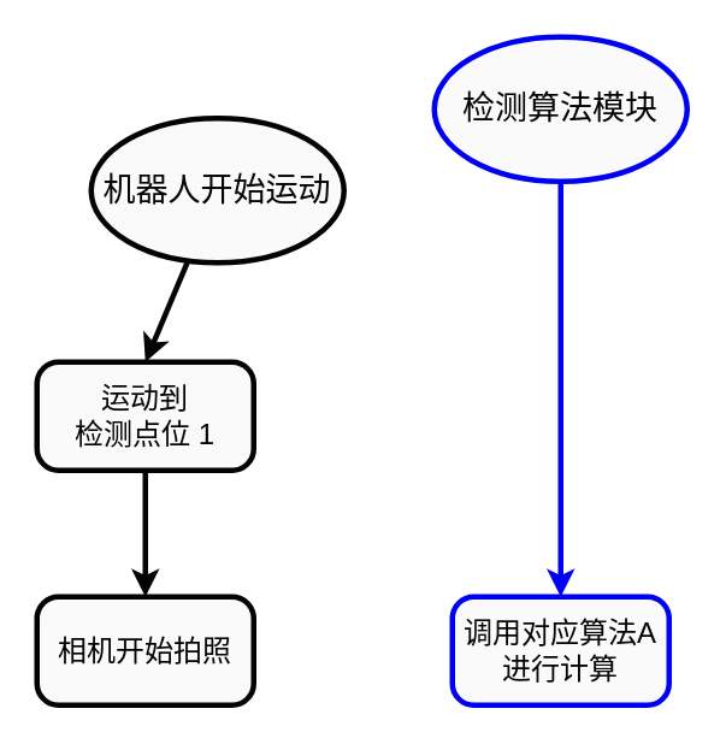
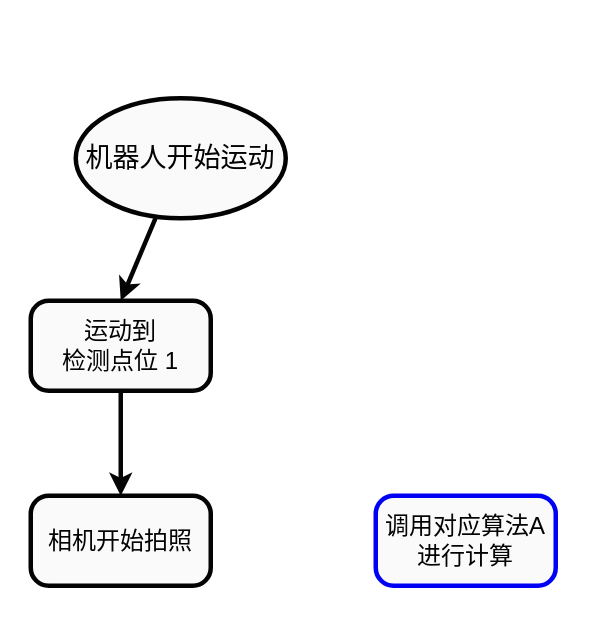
- <mxCell id="6" value="&lt;span style=&quot;font-size: 18px&quot;&gt;检测算法模块&lt;/span&gt;" style="ellipse;whiteSpace=wrap;html=1;fillColor=#FAFAFA;fontColor=#030303;strokeWidth=3;strokeColor=#0000F5;" vertex="1" parent="1"><mxGeometry x="240" y="20" width="140" height="80" as="geometry" /></mxCell>
- <mxCell id="9" style="edgeStyle=none;html=1;entryX=0.5;entryY=0;entryDx=0;entryDy=0;fontSize=18;strokeColor=#0000F5;strokeWidth=3;exitX=0.5;exitY=1;exitDx=0;exitDy=0;exitPerimeter=0;" edge="1" parent="1" source="6" target="7"><mxGeometry relative="1" as="geometry"><mxPoint x="310" y="110" as="sourcePoint" /><mxPoint x="230" y="240" as="targetPoint" /></mxGeometry></mxCell>
